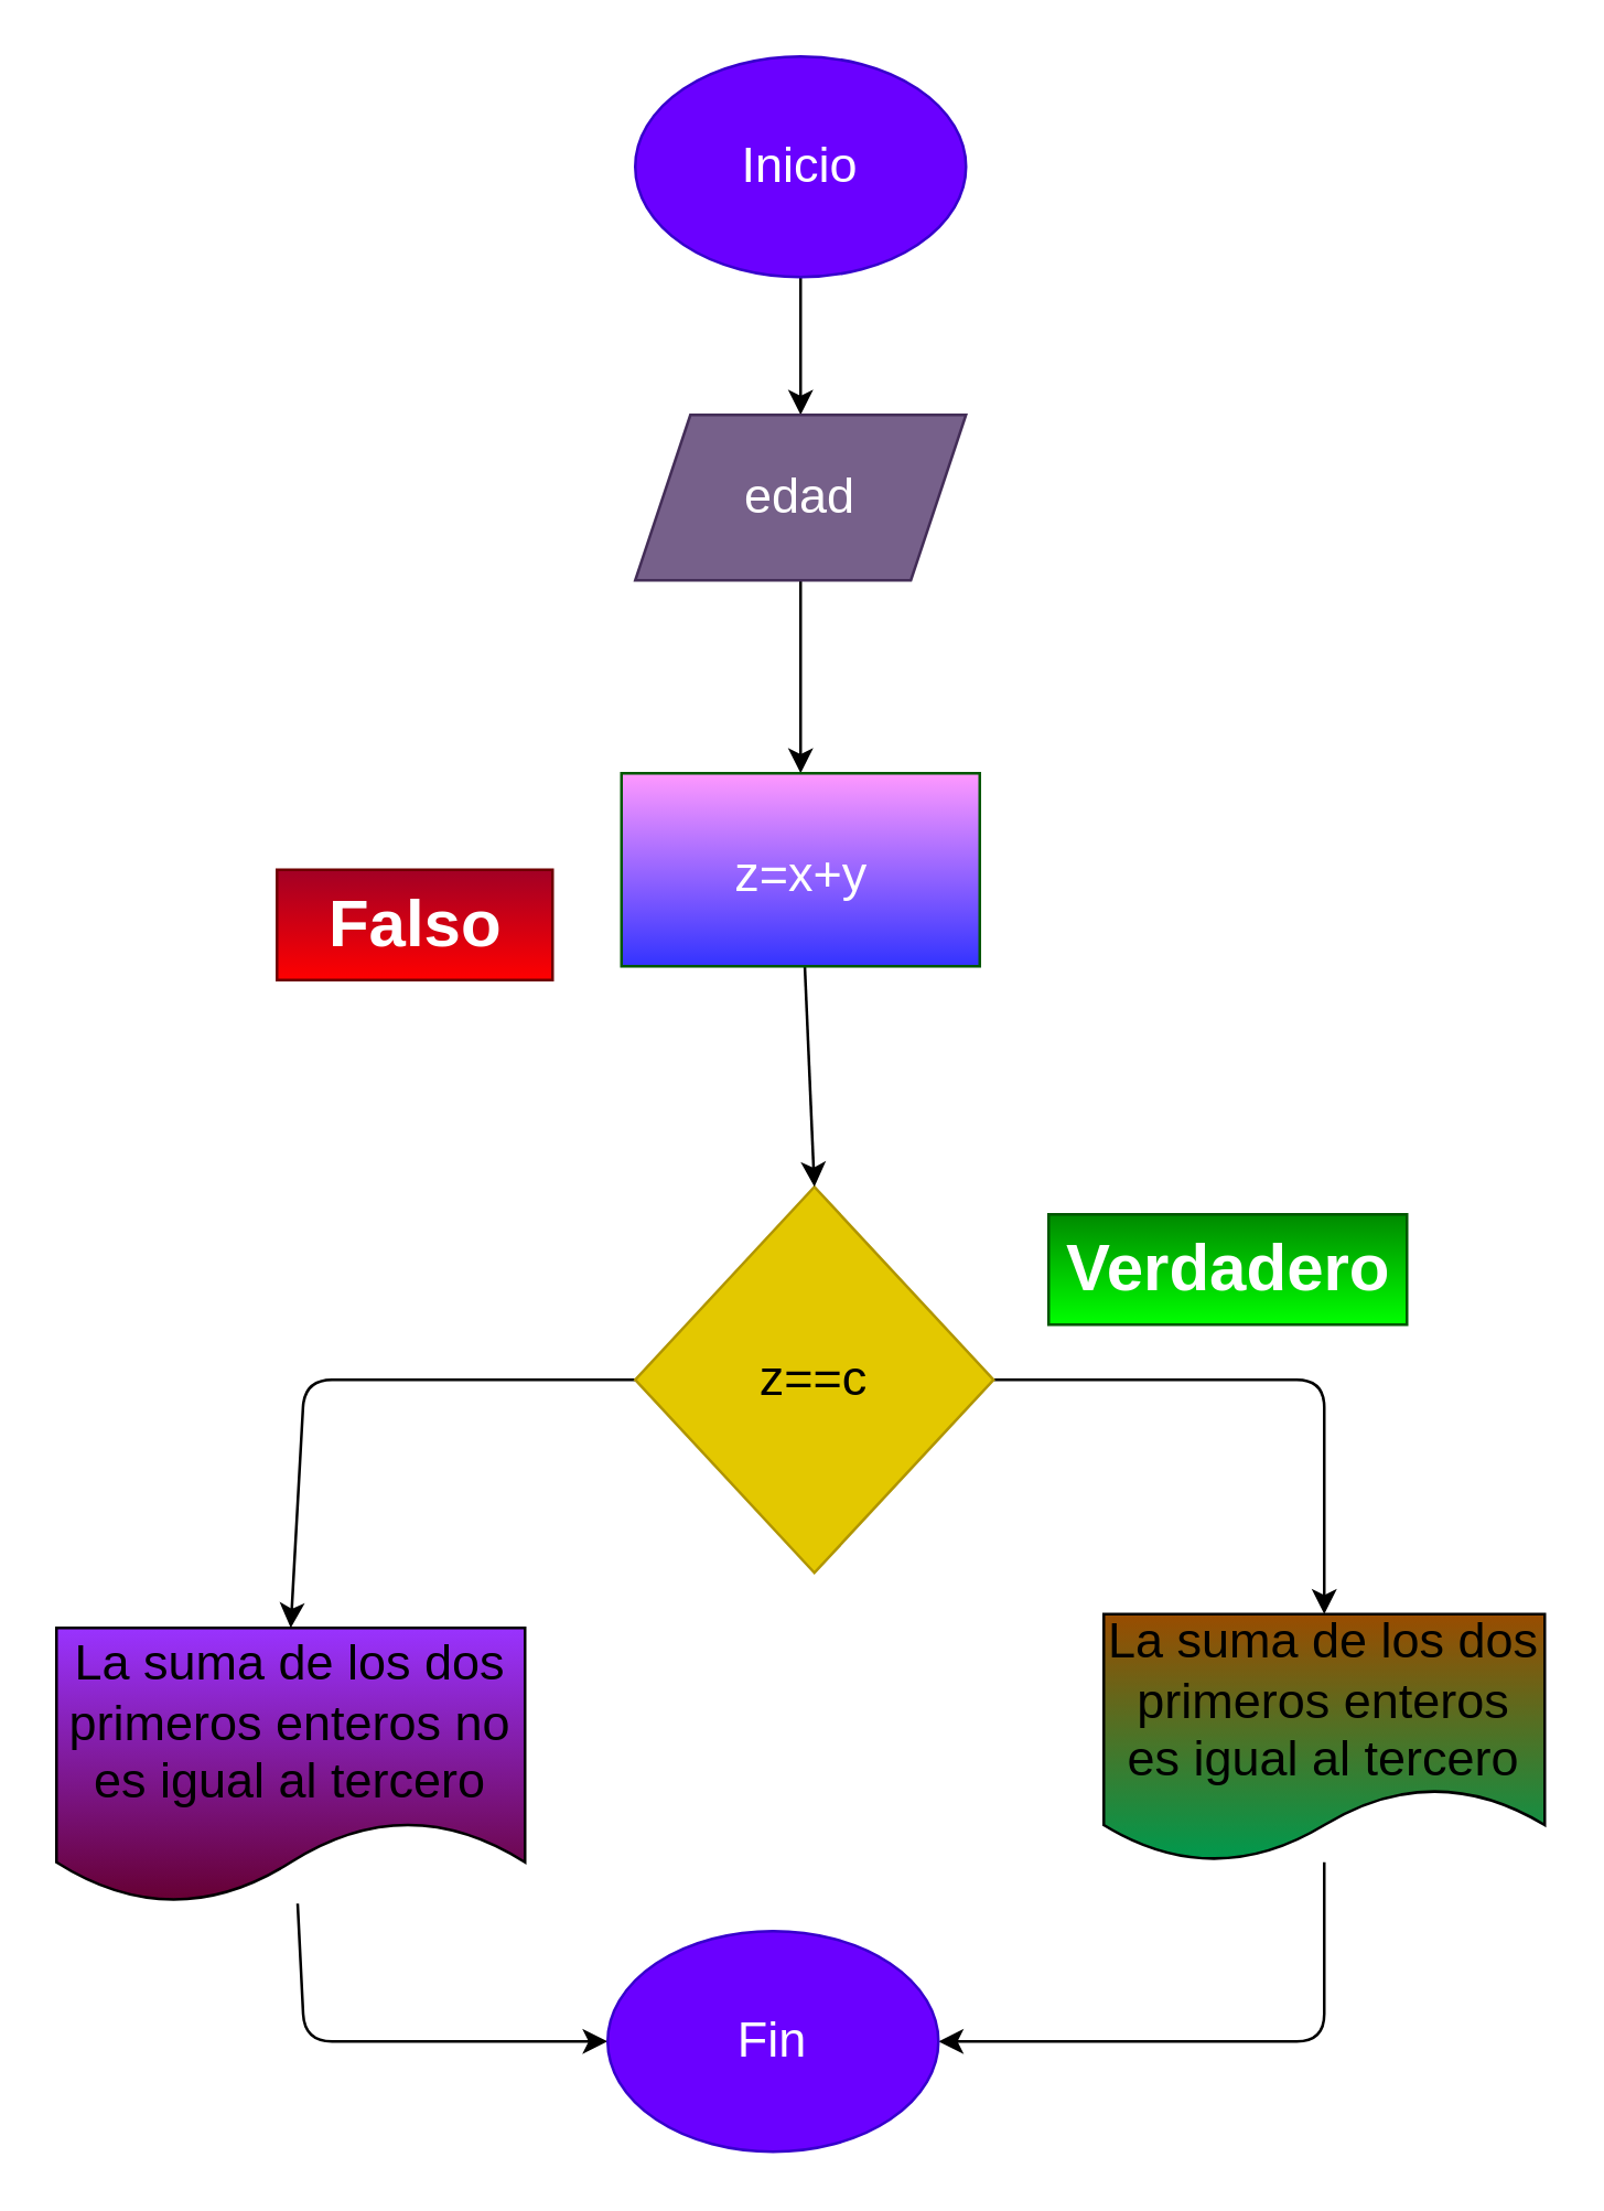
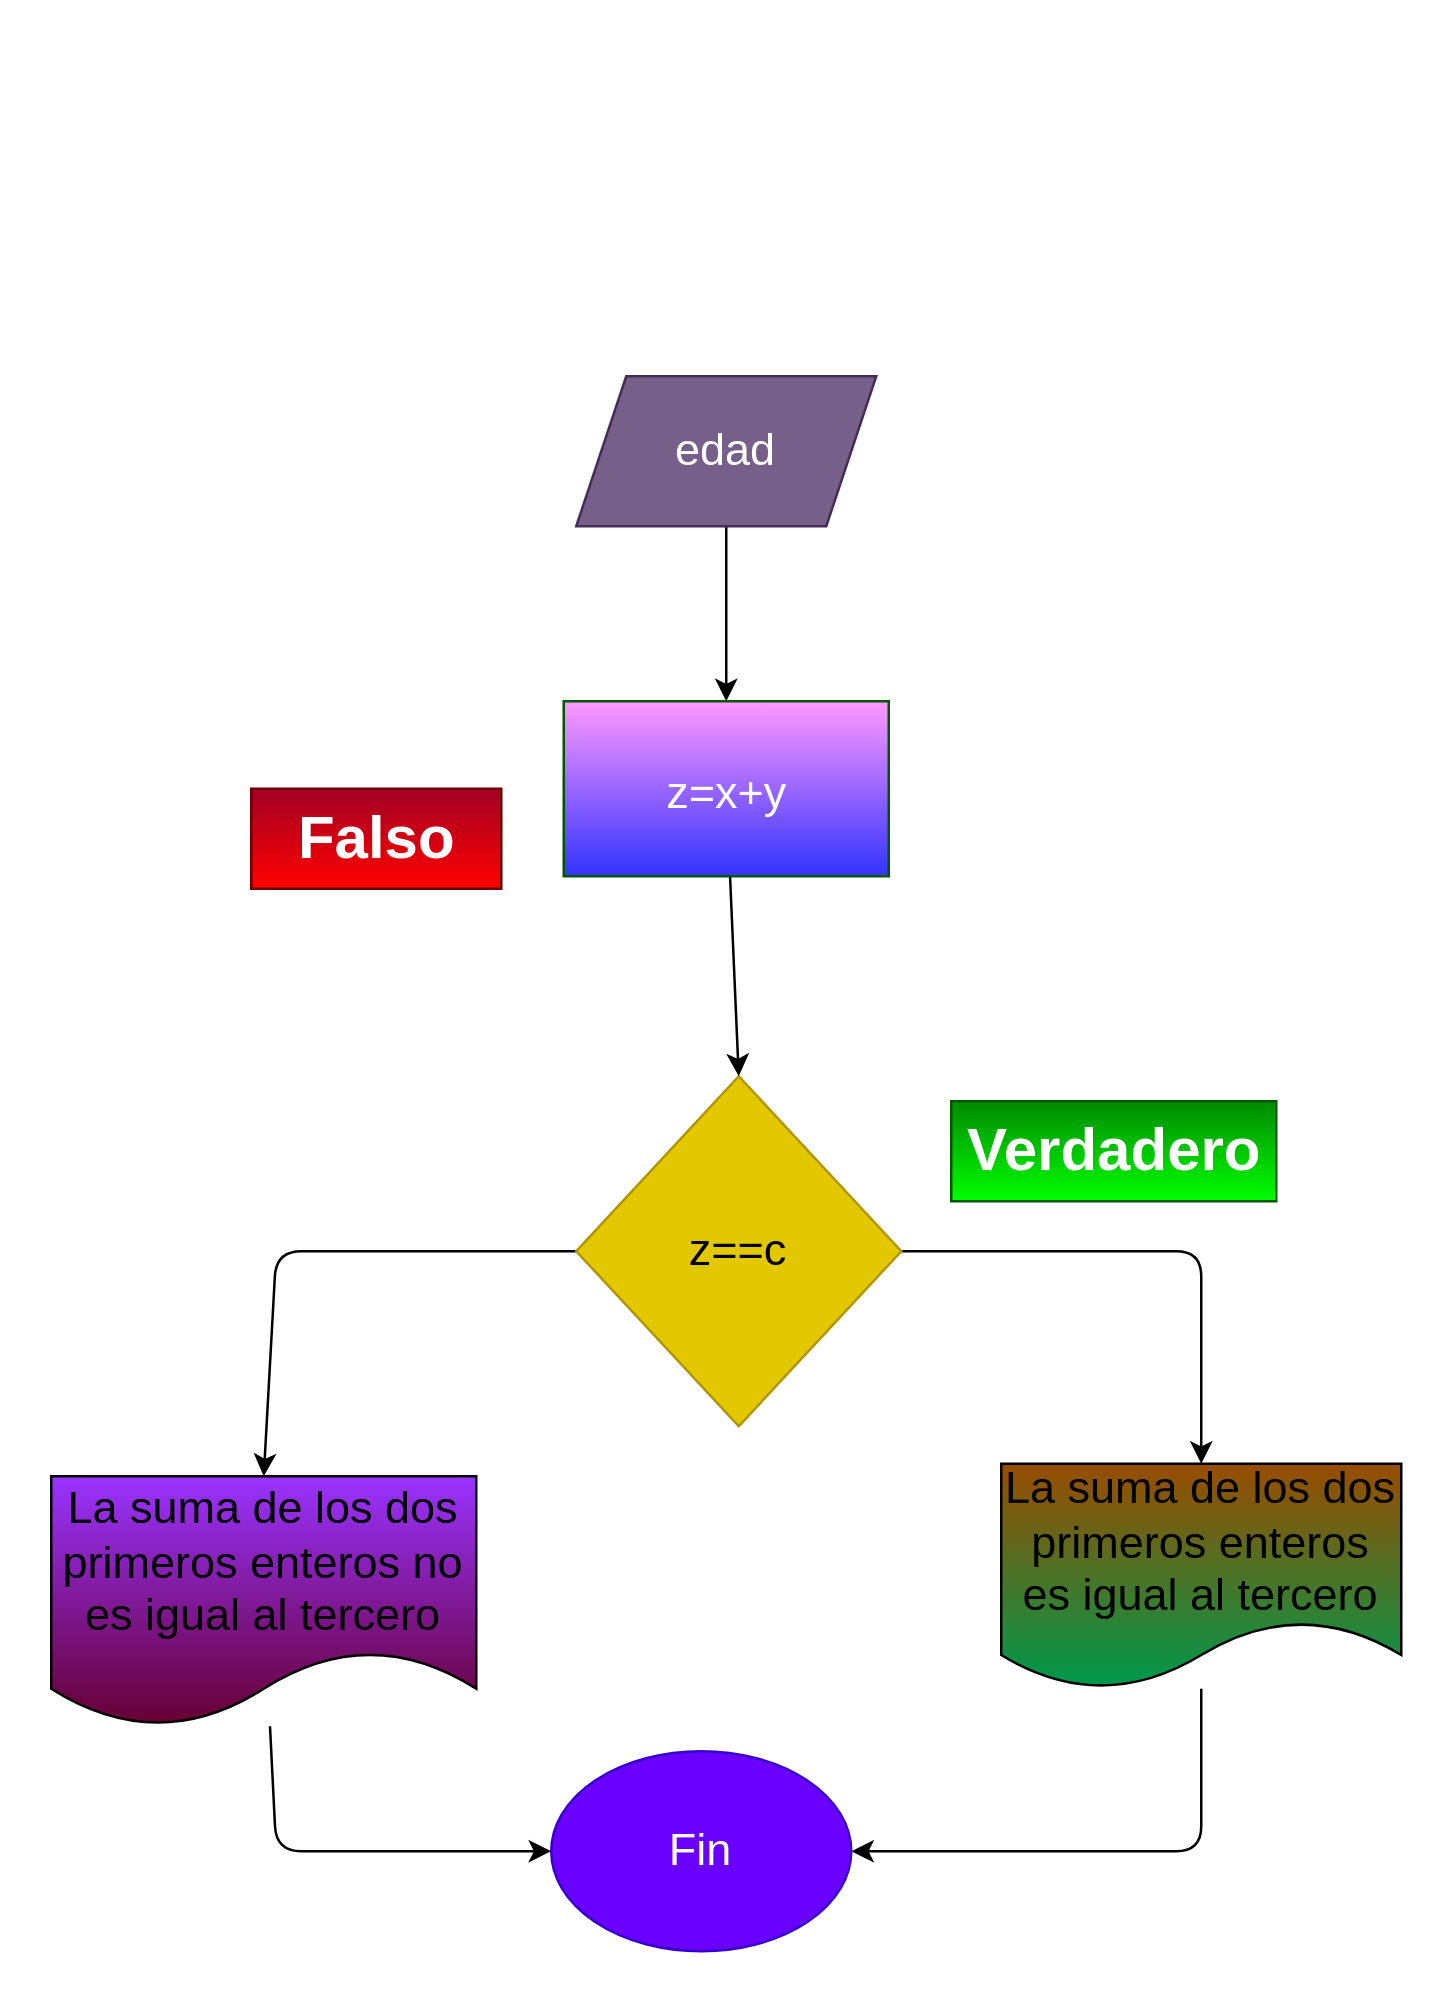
- <mxCell id="3" value="&lt;font style=&quot;font-size: 18px&quot;&gt;Inicio&lt;/font&gt;" style="ellipse;whiteSpace=wrap;html=1;fillColor=#6a00ff;fontColor=#ffffff;strokeColor=#3700CC;" parent="1" vertex="1"><mxGeometry x="230" y="20" width="120" height="80" as="geometry" /></mxCell>
- <mxCell id="2" value="" style="edgeStyle=none;html=1;fontSize=18;" parent="1" source="3" target="5" edge="1"><mxGeometry relative="1" as="geometry" /></mxCell>
